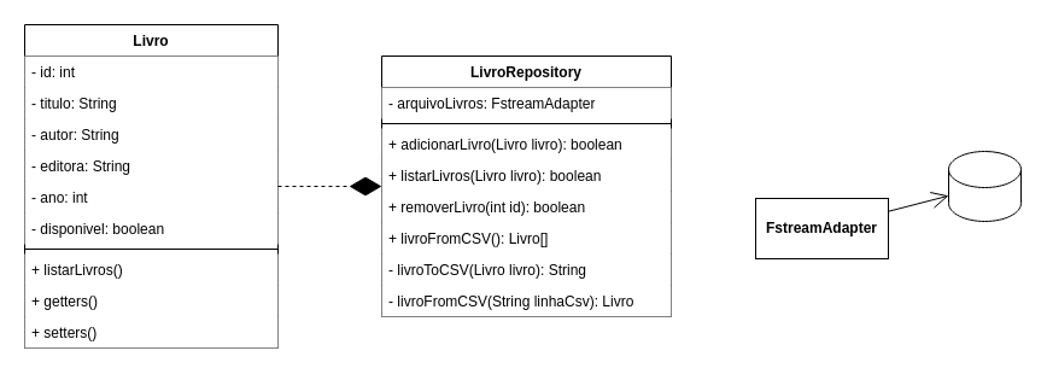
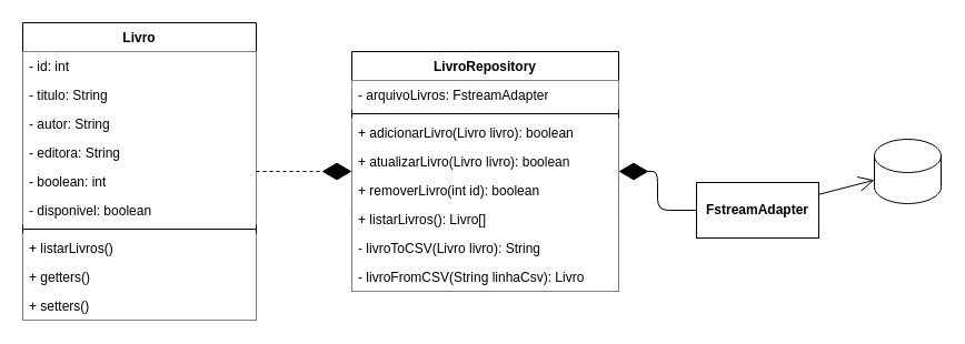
- <mxCell id="17" value="+ listarLivros(Livro livro): boolean" style="text;strokeColor=none;fillColor=default;align=left;verticalAlign=top;spacingLeft=4;spacingRight=4;overflow=hidden;rotatable=0;points=[[0,0.5],[1,0.5]];portConstraint=eastwest;whiteSpace=wrap;html=1;fontFamily=Helvetica;fontSize=12;fontColor=default;fillStyle=solid;" vertex="1" parent="13"><mxGeometry y="86" width="240" height="26" as="geometry" /></mxCell>
+ <mxCell id="17" value="+ atualizarLivro(Livro livro): boolean" style="text;strokeColor=none;fillColor=default;align=left;verticalAlign=top;spacingLeft=4;spacingRight=4;overflow=hidden;rotatable=0;points=[[0,0.5],[1,0.5]];portConstraint=eastwest;whiteSpace=wrap;html=1;fontFamily=Helvetica;fontSize=12;fontColor=default;fillStyle=solid;" vertex="1" parent="13"><mxGeometry y="86" width="240" height="26" as="geometry" /></mxCell>
- <mxCell id="7" value="- ano: int" style="text;strokeColor=none;fillColor=default;align=left;verticalAlign=top;spacingLeft=4;spacingRight=4;overflow=hidden;rotatable=0;points=[[0,0.5],[1,0.5]];portConstraint=eastwest;whiteSpace=wrap;html=1;fontFamily=Helvetica;fontSize=12;fontColor=default;fillStyle=auto;glass=0;" vertex="1" parent="2"><mxGeometry y="130" width="210" height="26" as="geometry" /></mxCell>
+ <mxCell id="7" value="- boolean: int" style="text;strokeColor=none;fillColor=default;align=left;verticalAlign=top;spacingLeft=4;spacingRight=4;overflow=hidden;rotatable=0;points=[[0,0.5],[1,0.5]];portConstraint=eastwest;whiteSpace=wrap;html=1;fontFamily=Helvetica;fontSize=12;fontColor=default;fillStyle=auto;glass=0;" vertex="1" parent="2"><mxGeometry y="130" width="210" height="26" as="geometry" /></mxCell>
+ <mxCell id="23" value="" style="endArrow=diamondThin;endFill=1;endSize=24;html=1;edgeStyle=orthogonalEdgeStyle;" edge="1" parent="1" source="22" target="13"><mxGeometry width="160" relative="1" as="geometry"><mxPoint x="366" y="296" as="sourcePoint" /><mxPoint x="526" y="296" as="targetPoint" /></mxGeometry></mxCell>
- <mxCell id="19" value="+ livroFromCSV(): Livro[]" style="text;strokeColor=none;fillColor=default;align=left;verticalAlign=top;spacingLeft=4;spacingRight=4;overflow=hidden;rotatable=0;points=[[0,0.5],[1,0.5]];portConstraint=eastwest;whiteSpace=wrap;html=1;fontFamily=Helvetica;fontSize=12;fontColor=default;fillStyle=solid;" vertex="1" parent="13"><mxGeometry y="138" width="240" height="26" as="geometry" /></mxCell>
+ <mxCell id="19" value="+ listarLivros(): Livro[]" style="text;strokeColor=none;fillColor=default;align=left;verticalAlign=top;spacingLeft=4;spacingRight=4;overflow=hidden;rotatable=0;points=[[0,0.5],[1,0.5]];portConstraint=eastwest;whiteSpace=wrap;html=1;fontFamily=Helvetica;fontSize=12;fontColor=default;fillStyle=solid;" vertex="1" parent="13"><mxGeometry y="138" width="240" height="26" as="geometry" /></mxCell>
